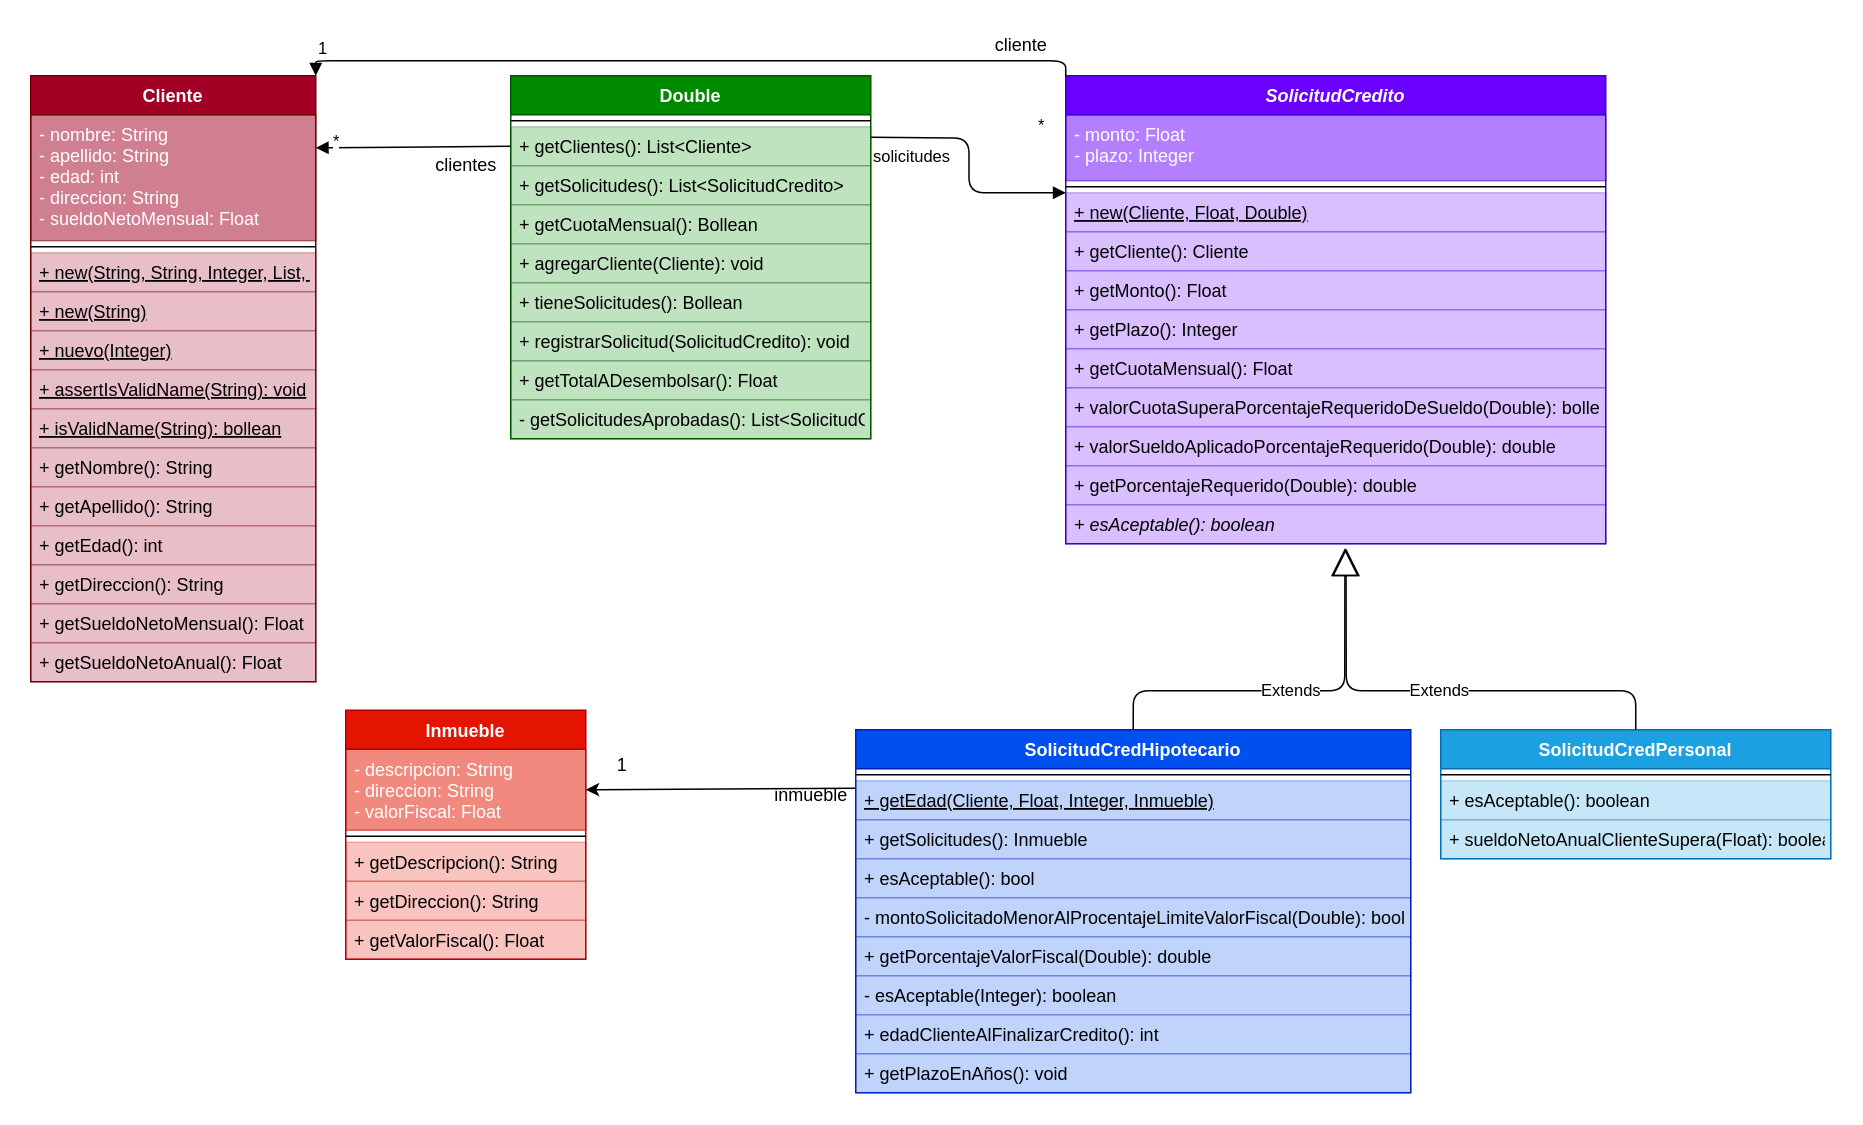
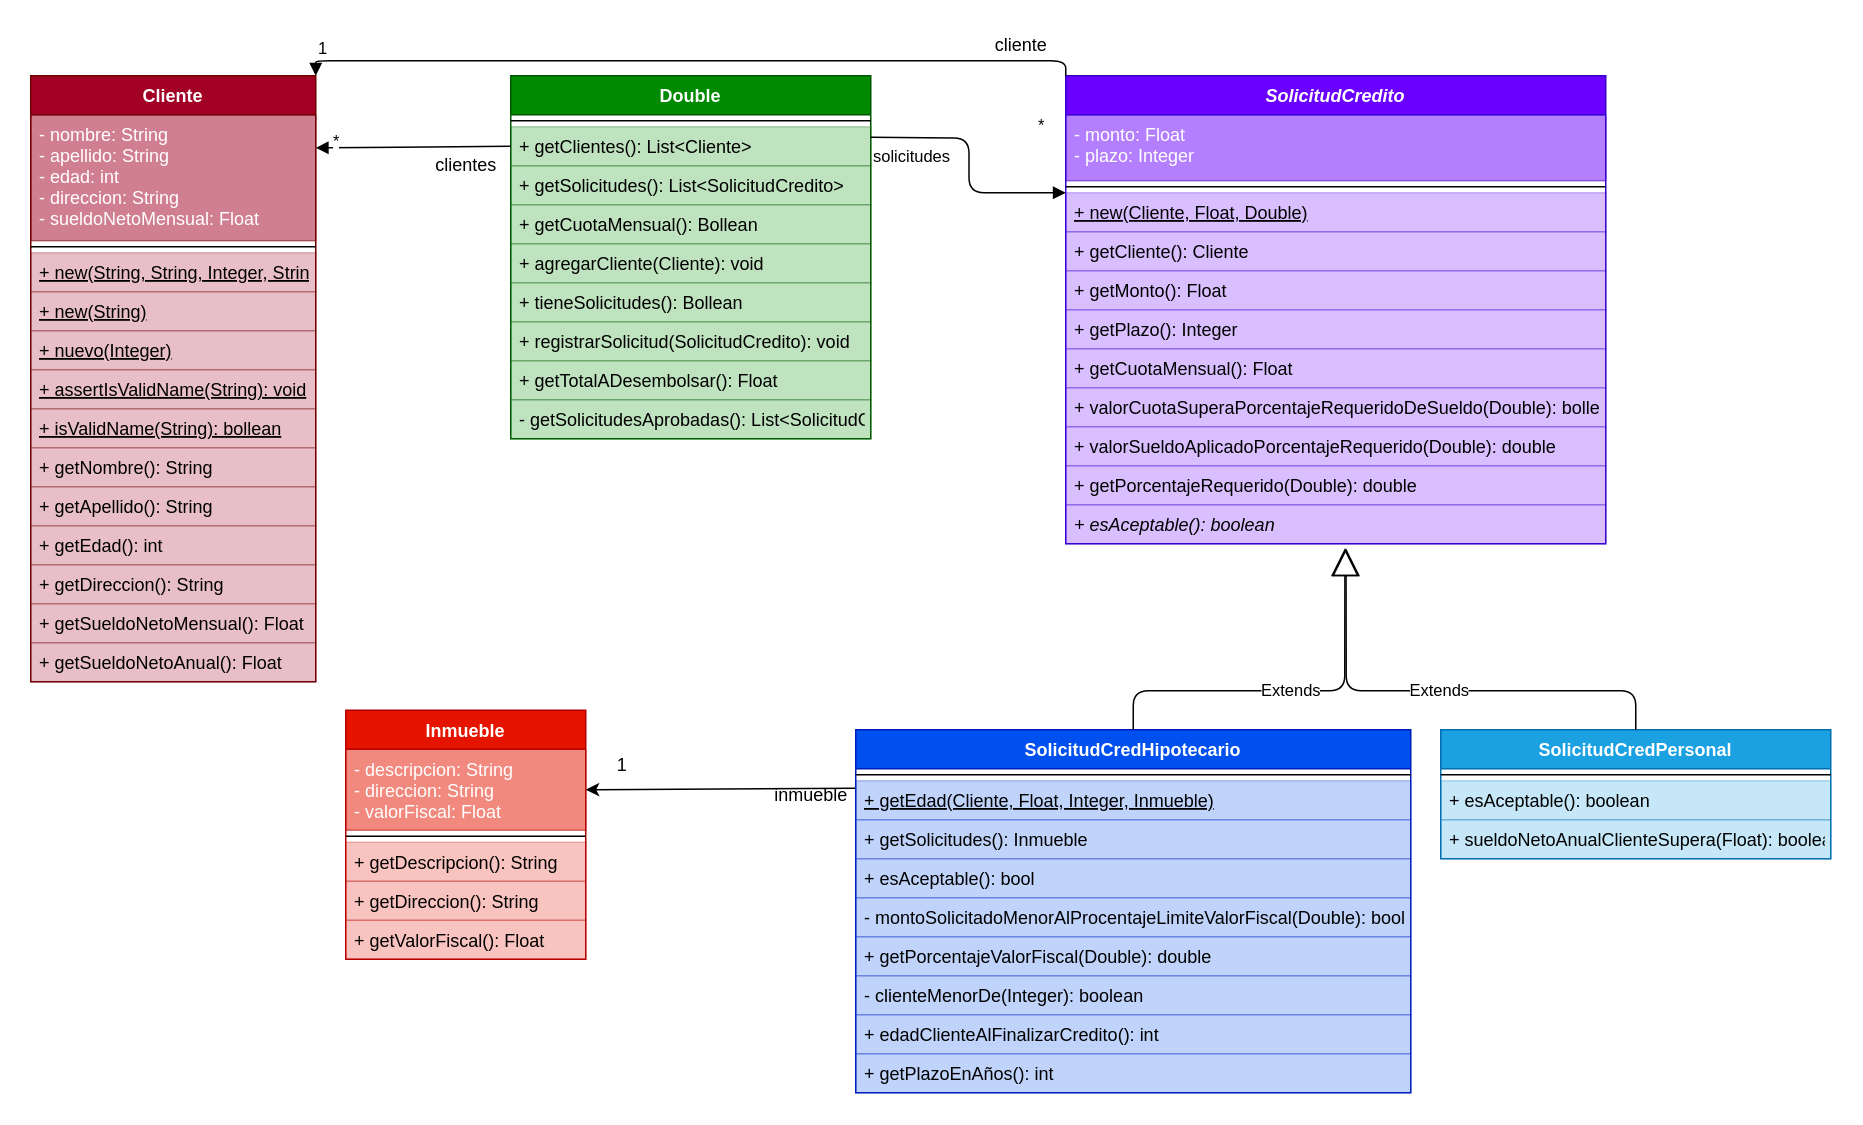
- <mxCell id="5" value="+ new(String, String, Integer, List, Float)" style="text;strokeColor=#6F0000;fillColor=#a20025;align=left;verticalAlign=top;spacingLeft=4;spacingRight=4;overflow=hidden;rotatable=0;points=[[0,0.5],[1,0.5]];portConstraint=eastwest;fontStyle=4;fontColor=#000000;opacity=25;" parent="2" vertex="1"><mxGeometry y="118" width="190" height="26" as="geometry" /></mxCell>
+ <mxCell id="5" value="+ new(String, String, Integer, String, Float)" style="text;strokeColor=#6F0000;fillColor=#a20025;align=left;verticalAlign=top;spacingLeft=4;spacingRight=4;overflow=hidden;rotatable=0;points=[[0,0.5],[1,0.5]];portConstraint=eastwest;fontStyle=4;fontColor=#000000;opacity=25;" parent="2" vertex="1"><mxGeometry y="118" width="190" height="26" as="geometry" /></mxCell>
- <mxCell id="46" value="- esAceptable(Integer): boolean" style="text;strokeColor=#001DBC;fillColor=#0050ef;align=left;verticalAlign=top;spacingLeft=4;spacingRight=4;overflow=hidden;rotatable=0;points=[[0,0.5],[1,0.5]];portConstraint=eastwest;fontColor=#000000;opacity=25;" parent="39" vertex="1"><mxGeometry y="164" width="370" height="26" as="geometry" /></mxCell>
+ <mxCell id="46" value="- clienteMenorDe(Integer): boolean" style="text;strokeColor=#001DBC;fillColor=#0050ef;align=left;verticalAlign=top;spacingLeft=4;spacingRight=4;overflow=hidden;rotatable=0;points=[[0,0.5],[1,0.5]];portConstraint=eastwest;fontColor=#000000;opacity=25;" parent="39" vertex="1"><mxGeometry y="164" width="370" height="26" as="geometry" /></mxCell>
- <mxCell id="48" value="+ getPlazoEnAños(): void" style="text;strokeColor=#001DBC;fillColor=#0050ef;align=left;verticalAlign=top;spacingLeft=4;spacingRight=4;overflow=hidden;rotatable=0;points=[[0,0.5],[1,0.5]];portConstraint=eastwest;fontColor=#000000;opacity=25;" vertex="1" parent="39"><mxGeometry y="216" width="370" height="26" as="geometry" /></mxCell>
+ <mxCell id="48" value="+ getPlazoEnAños(): int" style="text;strokeColor=#001DBC;fillColor=#0050ef;align=left;verticalAlign=top;spacingLeft=4;spacingRight=4;overflow=hidden;rotatable=0;points=[[0,0.5],[1,0.5]];portConstraint=eastwest;fontColor=#000000;opacity=25;" vertex="1" parent="39"><mxGeometry y="216" width="370" height="26" as="geometry" /></mxCell>
